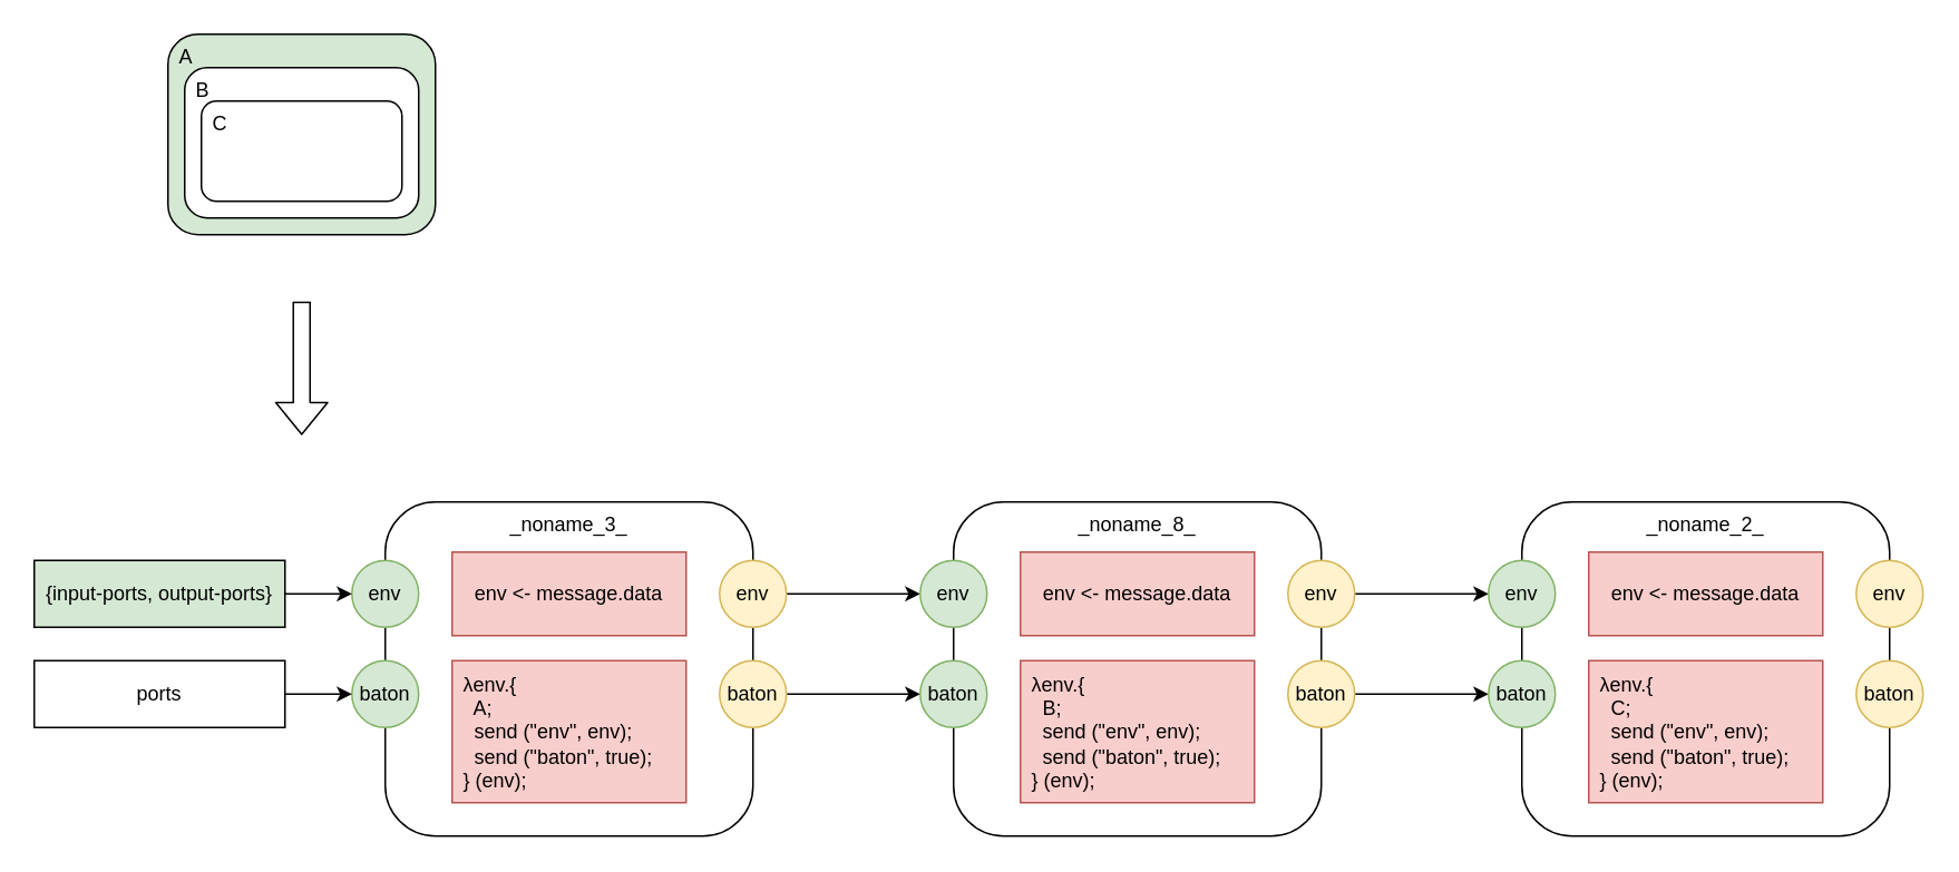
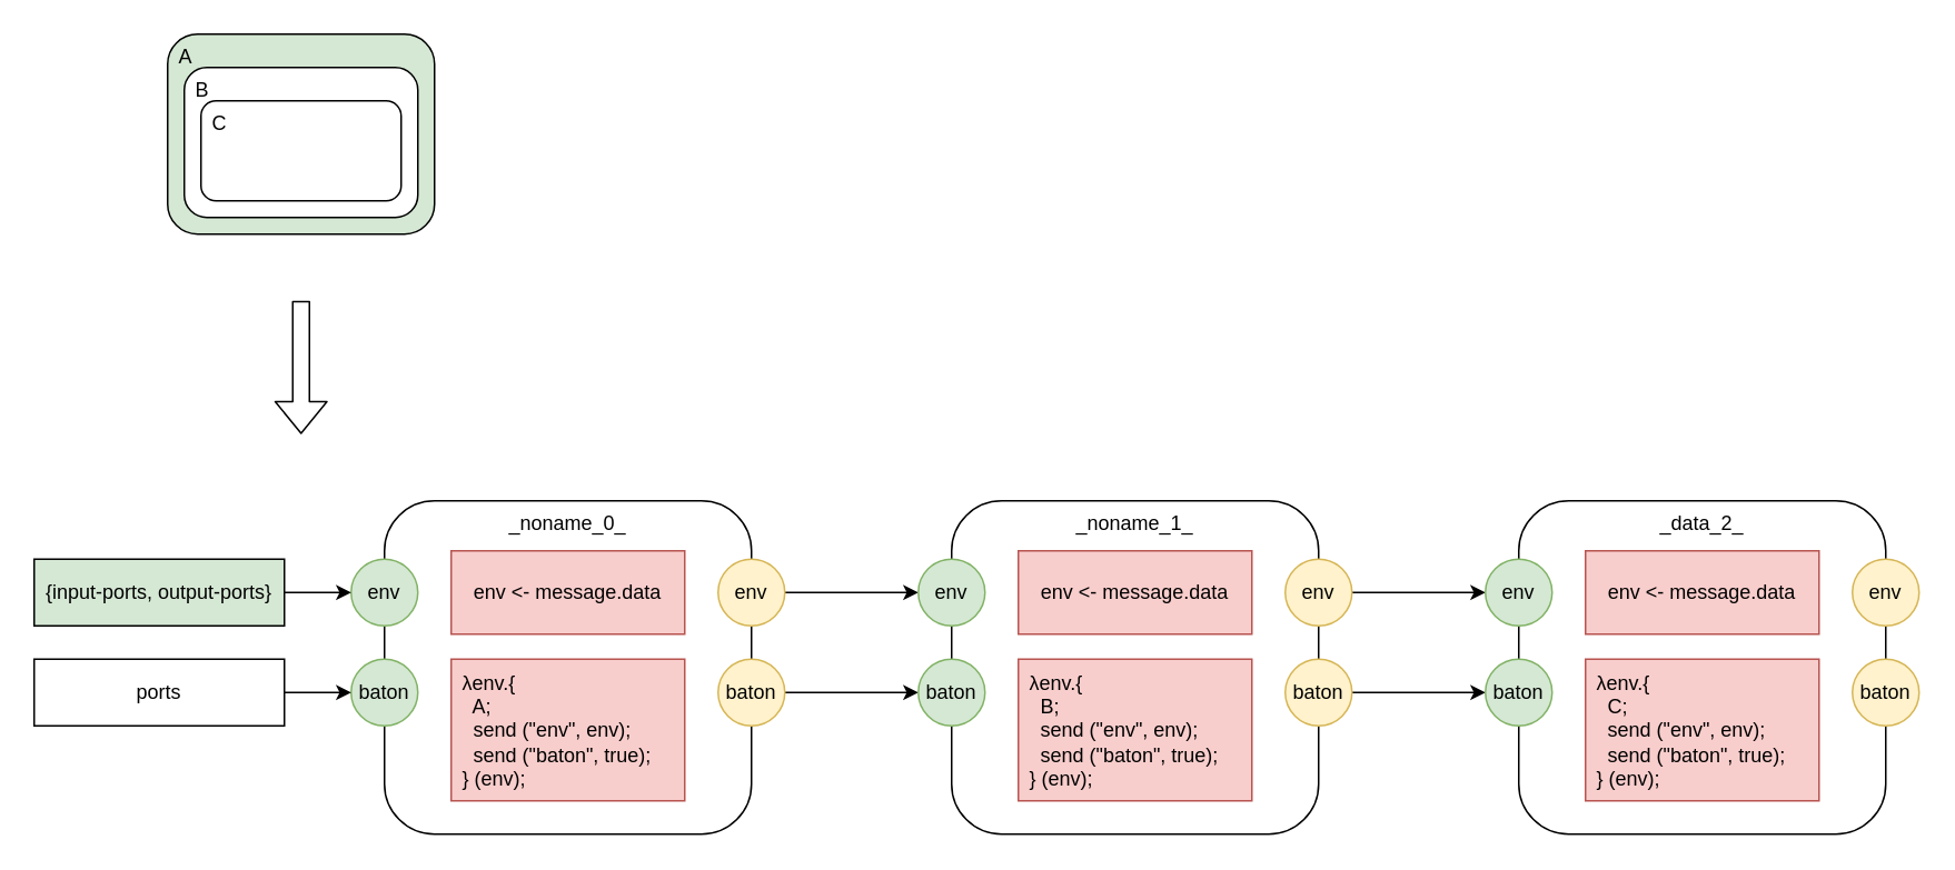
- <mxCell id="6" value="_noname_3_" style="rounded=1;whiteSpace=wrap;html=1;align=center;verticalAlign=top;" vertex="1" parent="1"><mxGeometry x="230" y="300" width="220" height="200" as="geometry" /></mxCell>
+ <mxCell id="6" value="_noname_0_" style="rounded=1;whiteSpace=wrap;html=1;align=center;verticalAlign=top;" vertex="1" parent="1"><mxGeometry x="230" y="300" width="220" height="200" as="geometry" /></mxCell>
- <mxCell id="15" value="_noname_8_" style="rounded=1;whiteSpace=wrap;html=1;align=center;verticalAlign=top;" vertex="1" parent="1"><mxGeometry x="570" y="300" width="220" height="200" as="geometry" /></mxCell>
+ <mxCell id="15" value="_noname_1_" style="rounded=1;whiteSpace=wrap;html=1;align=center;verticalAlign=top;" vertex="1" parent="1"><mxGeometry x="570" y="300" width="220" height="200" as="geometry" /></mxCell>
- <mxCell id="23" value="_noname_2_" style="rounded=1;whiteSpace=wrap;html=1;align=center;verticalAlign=top;" vertex="1" parent="1"><mxGeometry x="910" y="300" width="220" height="200" as="geometry" /></mxCell>
+ <mxCell id="23" value="_data_2_" style="rounded=1;whiteSpace=wrap;html=1;align=center;verticalAlign=top;" vertex="1" parent="1"><mxGeometry x="910" y="300" width="220" height="200" as="geometry" /></mxCell>
